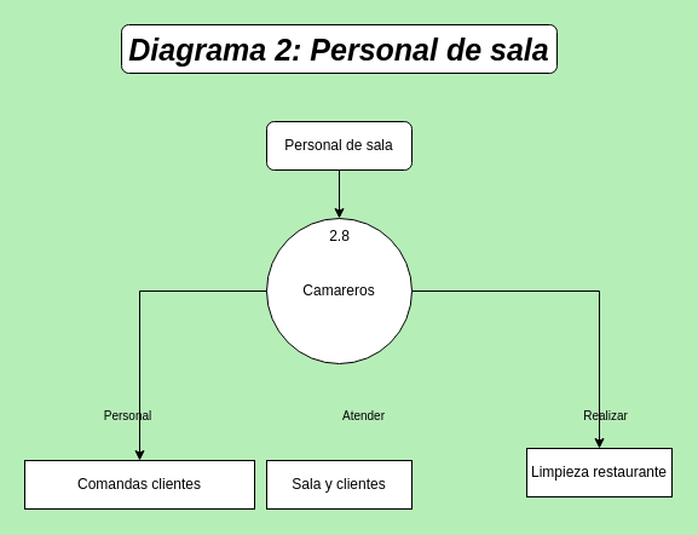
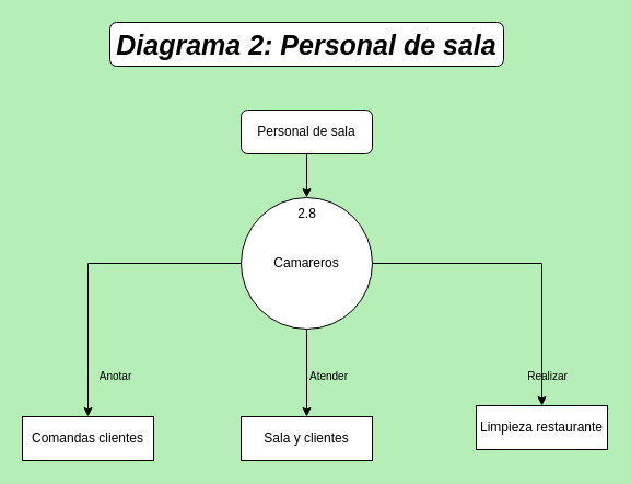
+ <mxCell id="3" style="edgeStyle=orthogonalEdgeStyle;rounded=0;orthogonalLoop=1;jettySize=auto;html=1;exitX=0.5;exitY=1;exitDx=0;exitDy=0;" parent="1" source="6" target="7" edge="1"><mxGeometry relative="1" as="geometry" /></mxCell>
- <mxCell id="11" value="&lt;font style=&quot;font-size: 10px;&quot;&gt;Personal&lt;/font&gt;" style="text;html=1;align=center;verticalAlign=middle;resizable=0;points=[];autosize=1;strokeColor=none;fillColor=none;" parent="1" vertex="1"><mxGeometry x="80" y="328" width="50" height="30" as="geometry" /></mxCell>
+ <mxCell id="11" value="&lt;font style=&quot;font-size: 10px;&quot;&gt;Anotar&lt;/font&gt;" style="text;html=1;align=center;verticalAlign=middle;resizable=0;points=[];autosize=1;strokeColor=none;fillColor=none;" parent="1" vertex="1"><mxGeometry x="80" y="328" width="50" height="30" as="geometry" /></mxCell>
- <mxCell id="9" value="&lt;div&gt;Comandas clientes&lt;/div&gt;" style="rounded=0;whiteSpace=wrap;html=1;" parent="1" vertex="1"><mxGeometry x="20" y="380" width="190" height="40" as="geometry" /></mxCell>
+ <mxCell id="9" value="&lt;div&gt;Comandas clientes&lt;/div&gt;" style="rounded=0;whiteSpace=wrap;html=1;" parent="1" vertex="1"><mxGeometry x="20" y="380" width="120" height="40" as="geometry" /></mxCell>
